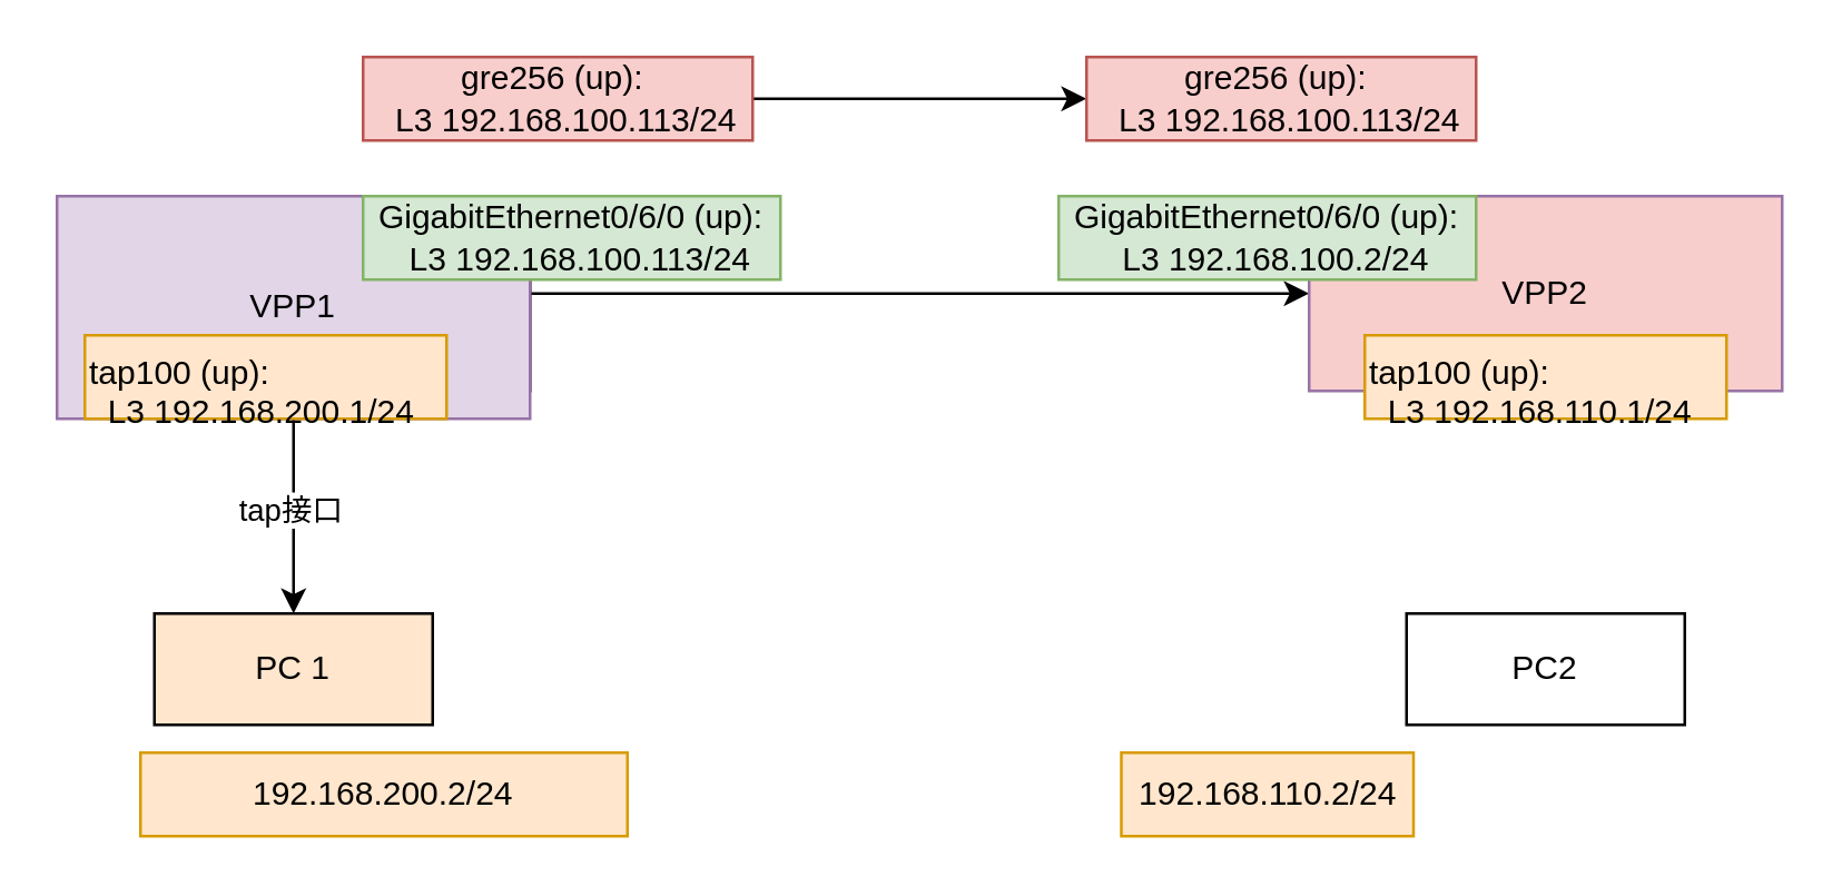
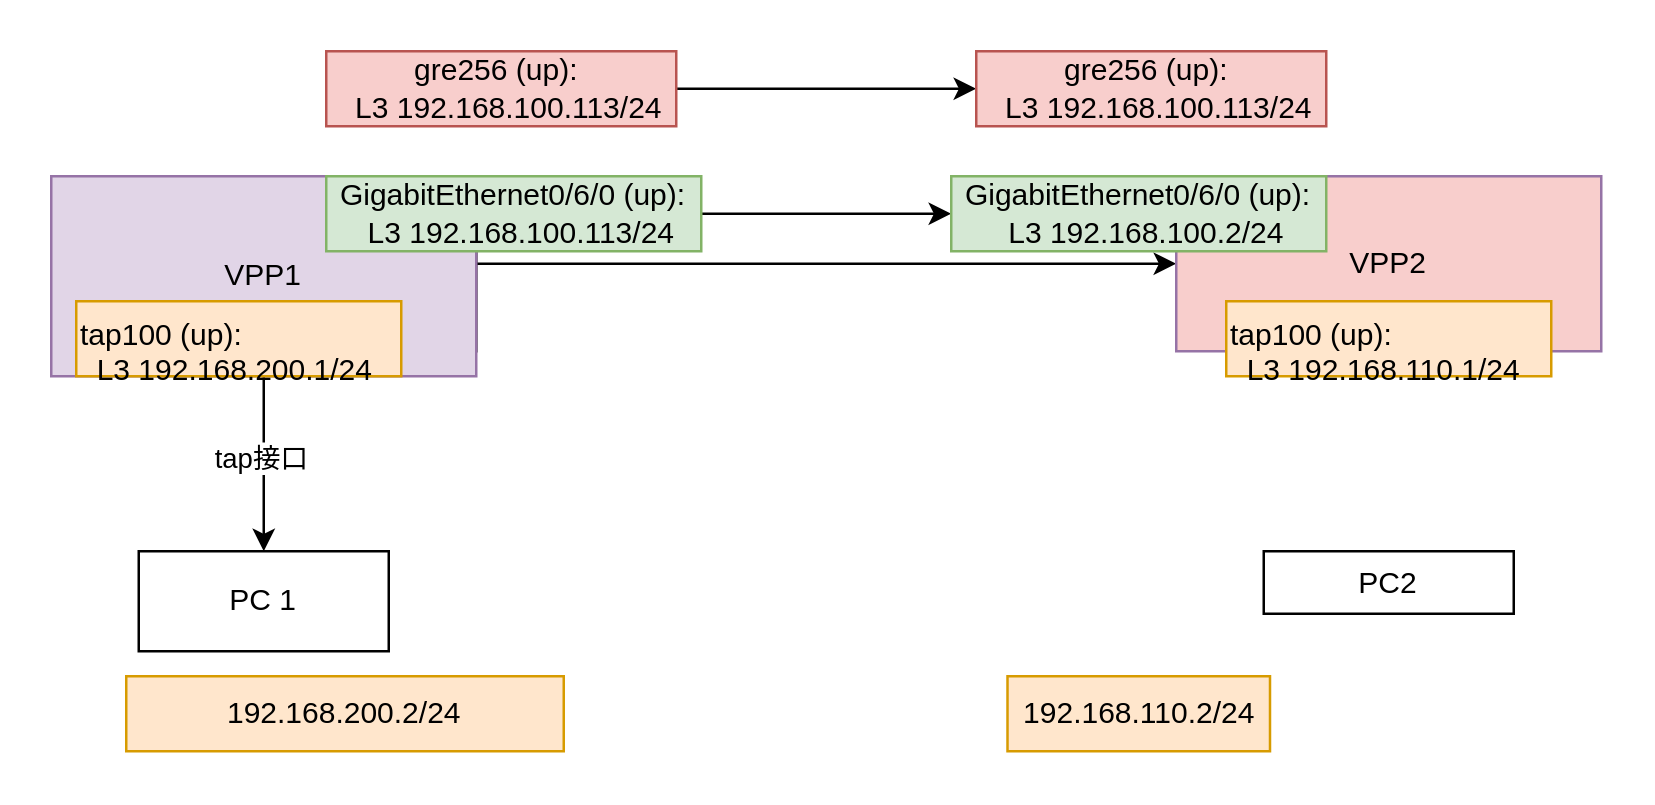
+ <mxCell id="10" value="" style="edgeStyle=orthogonalEdgeStyle;rounded=0;orthogonalLoop=1;jettySize=auto;html=1;" edge="1" parent="1" source="11" target="12"><mxGeometry relative="1" as="geometry" /></mxCell>
- <mxCell id="6" value="PC 1" style="rounded=0;whiteSpace=wrap;html=1;fillColor=#ffe6cc;" vertex="1" parent="1"><mxGeometry x="55" y="220" width="100" height="40" as="geometry" /></mxCell>
+ <mxCell id="6" value="PC 1" style="rounded=0;whiteSpace=wrap;html=1;" vertex="1" parent="1"><mxGeometry x="55" y="220" width="100" height="40" as="geometry" /></mxCell>
- <mxCell id="9" value="PC2" style="rounded=0;whiteSpace=wrap;html=1;" vertex="1" parent="1"><mxGeometry x="505" y="220" width="100" height="40" as="geometry" /></mxCell>
+ <mxCell id="9" value="PC2" style="rounded=0;whiteSpace=wrap;html=1;" vertex="1" parent="1"><mxGeometry x="505" y="220" width="100" height="25" as="geometry" /></mxCell>
